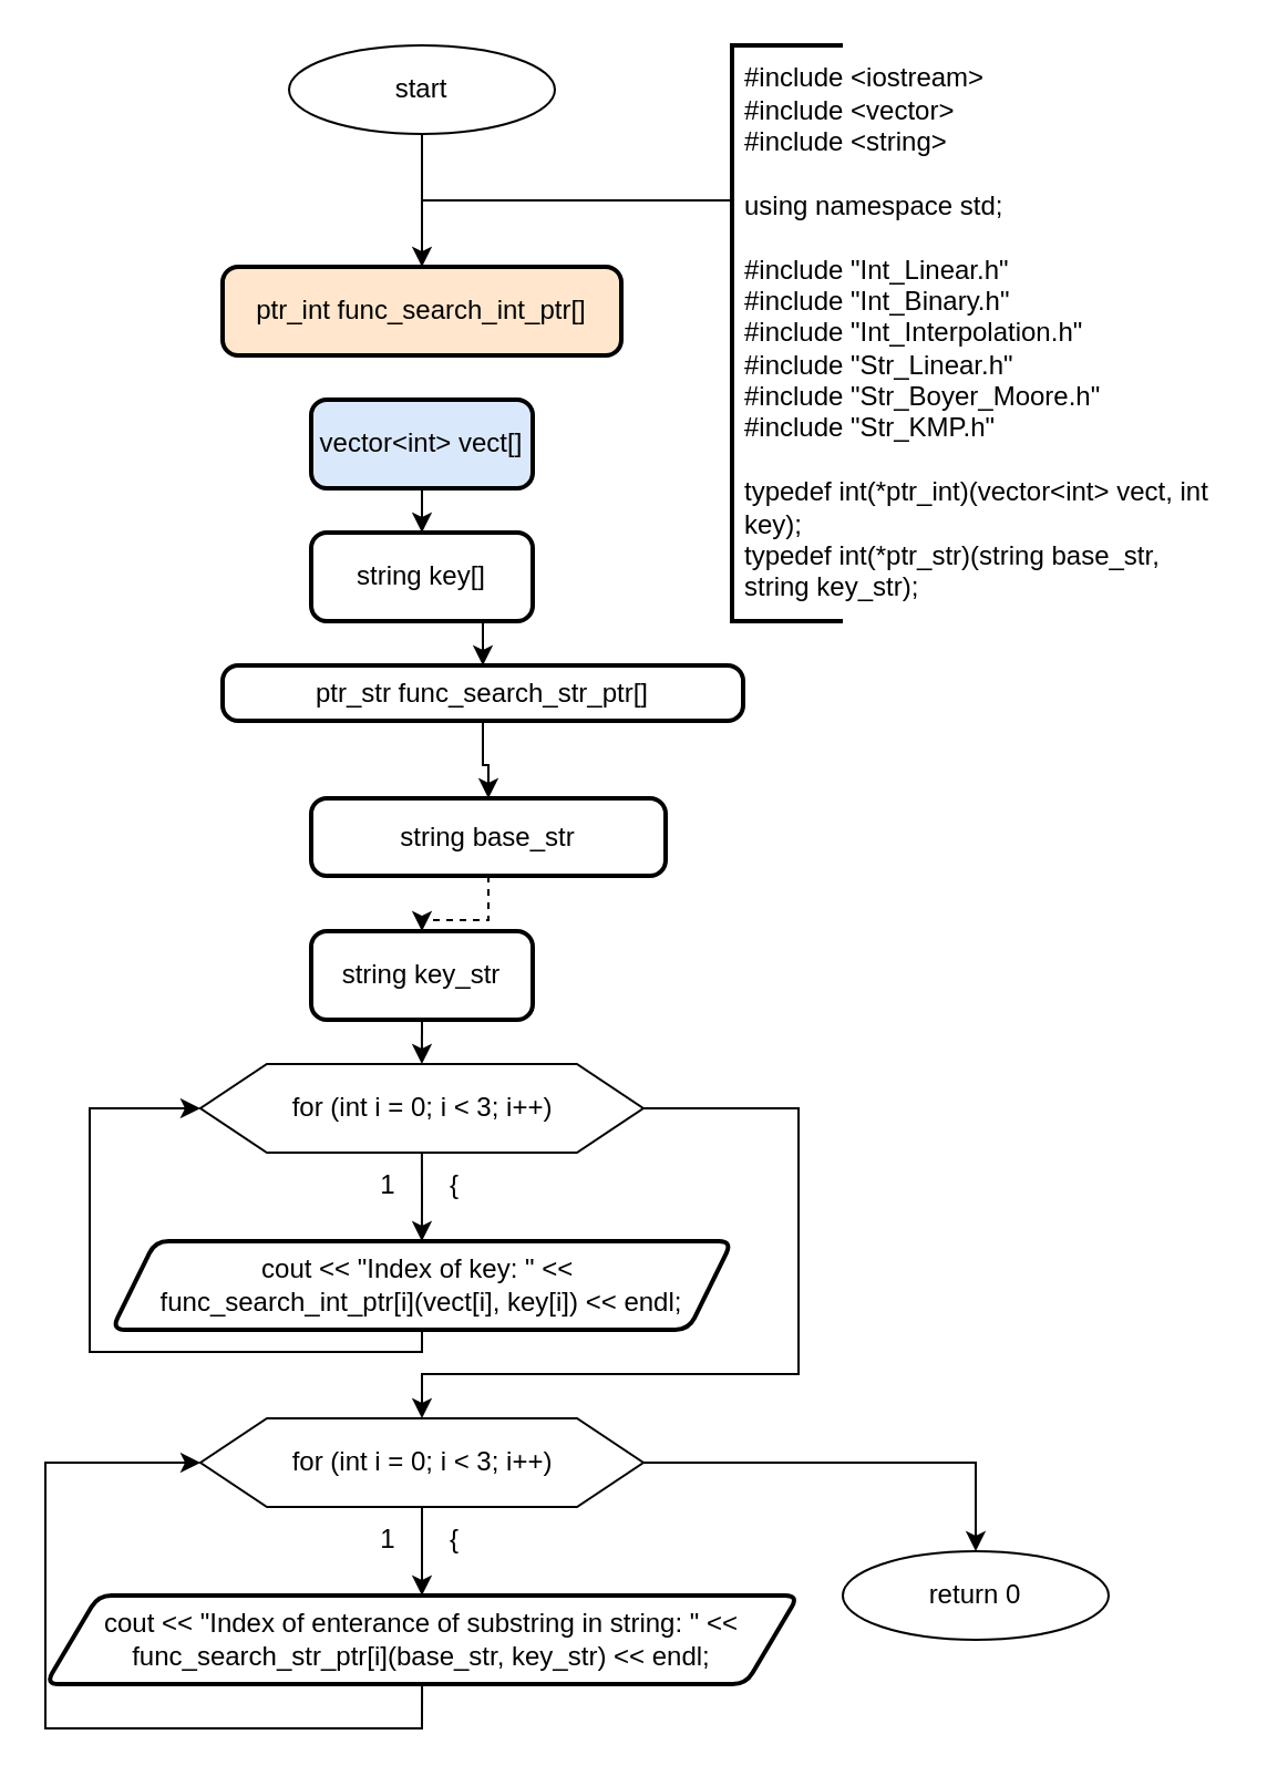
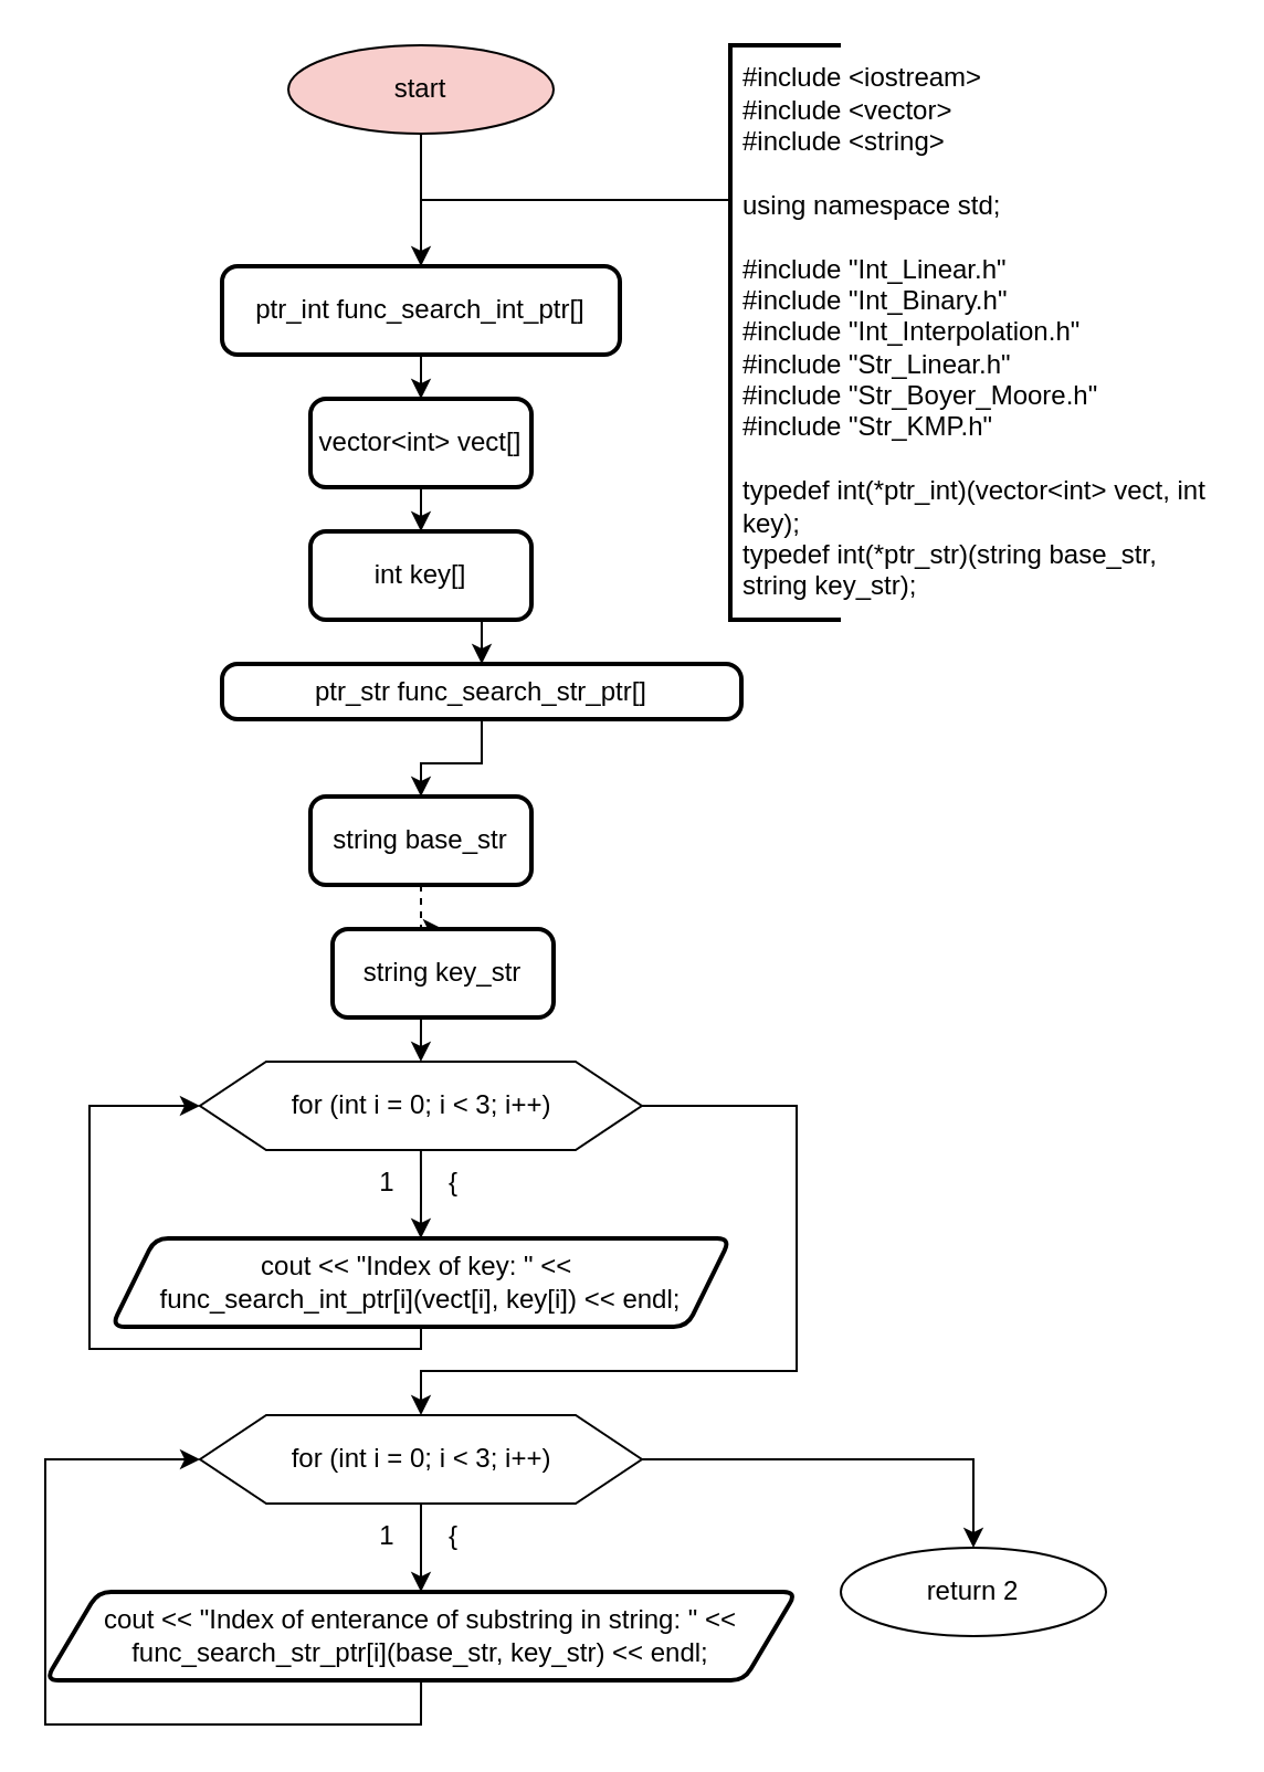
- <mxCell id="2" value="start" style="ellipse;whiteSpace=wrap;html=1;" vertex="1" parent="1"><mxGeometry x="130" y="20" width="120" height="40" as="geometry" /></mxCell>
+ <mxCell id="2" value="start" style="ellipse;whiteSpace=wrap;html=1;fillColor=#f8cecc;" vertex="1" parent="1"><mxGeometry x="130" y="20" width="120" height="40" as="geometry" /></mxCell>
- <mxCell id="8" value="ptr_int&amp;nbsp;func_search_int_ptr[]" style="rounded=1;whiteSpace=wrap;html=1;absoluteArcSize=1;arcSize=14;strokeWidth=2;fillColor=#ffe6cc;" vertex="1" parent="1"><mxGeometry x="100" y="120" width="180" height="40" as="geometry" /></mxCell>
+ <mxCell id="8" value="ptr_int&amp;nbsp;func_search_int_ptr[]" style="rounded=1;whiteSpace=wrap;html=1;absoluteArcSize=1;arcSize=14;strokeWidth=2;" vertex="1" parent="1"><mxGeometry x="100" y="120" width="180" height="40" as="geometry" /></mxCell>
+ <mxCell id="7" style="edgeStyle=orthogonalEdgeStyle;rounded=0;orthogonalLoop=1;jettySize=auto;html=1;exitX=0.5;exitY=1;exitDx=0;exitDy=0;" edge="1" parent="1" source="8" target="10"><mxGeometry relative="1" as="geometry"><mxPoint x="190" y="200" as="targetPoint" /></mxGeometry></mxCell>
- <mxCell id="10" value="vector&amp;lt;int&amp;gt; vect[]" style="rounded=1;whiteSpace=wrap;html=1;absoluteArcSize=1;arcSize=14;strokeWidth=2;fillColor=#dae8fc;" vertex="1" parent="1"><mxGeometry x="140" y="180" width="100" height="40" as="geometry" /></mxCell>
+ <mxCell id="10" value="vector&amp;lt;int&amp;gt; vect[]" style="rounded=1;whiteSpace=wrap;html=1;absoluteArcSize=1;arcSize=14;strokeWidth=2;" vertex="1" parent="1"><mxGeometry x="140" y="180" width="100" height="40" as="geometry" /></mxCell>
- <mxCell id="12" value="string key[]" style="rounded=1;whiteSpace=wrap;html=1;absoluteArcSize=1;arcSize=14;strokeWidth=2;" vertex="1" parent="1"><mxGeometry x="140" y="240" width="100" height="40" as="geometry" /></mxCell>
+ <mxCell id="12" value="int key[]" style="rounded=1;whiteSpace=wrap;html=1;absoluteArcSize=1;arcSize=14;strokeWidth=2;" vertex="1" parent="1"><mxGeometry x="140" y="240" width="100" height="40" as="geometry" /></mxCell>
- <mxCell id="16" value="string base_str" style="rounded=1;whiteSpace=wrap;html=1;absoluteArcSize=1;arcSize=14;strokeWidth=2;" vertex="1" parent="1"><mxGeometry x="140" y="360" width="160" height="35" as="geometry" /></mxCell>
+ <mxCell id="16" value="string base_str" style="rounded=1;whiteSpace=wrap;html=1;absoluteArcSize=1;arcSize=14;strokeWidth=2;" vertex="1" parent="1"><mxGeometry x="140" y="360" width="100" height="40" as="geometry" /></mxCell>
- <mxCell id="18" value="string key_str" style="rounded=1;whiteSpace=wrap;html=1;absoluteArcSize=1;arcSize=14;strokeWidth=2;" vertex="1" parent="1"><mxGeometry x="140" y="420" width="100" height="40" as="geometry" /></mxCell>
+ <mxCell id="18" value="string key_str" style="rounded=1;whiteSpace=wrap;html=1;absoluteArcSize=1;arcSize=14;strokeWidth=2;" vertex="1" parent="1"><mxGeometry x="150" y="420" width="100" height="40" as="geometry" /></mxCell>
- <mxCell id="33" value="return 0" style="ellipse;whiteSpace=wrap;html=1;" vertex="1" parent="1"><mxGeometry x="380" y="700" width="120" height="40" as="geometry" /></mxCell>
+ <mxCell id="33" value="return 2" style="ellipse;whiteSpace=wrap;html=1;" vertex="1" parent="1"><mxGeometry x="380" y="700" width="120" height="40" as="geometry" /></mxCell>
